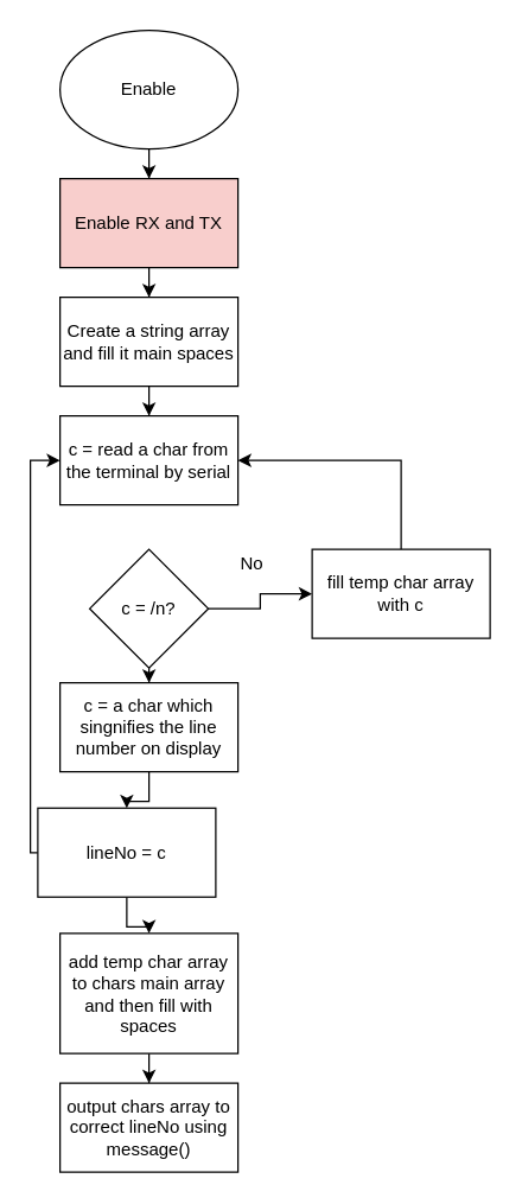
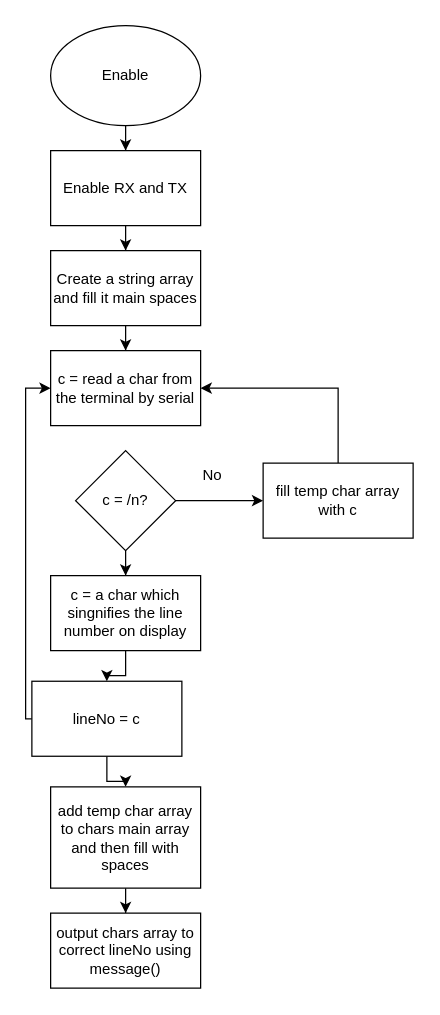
- <mxCell id="5" value="Enable RX and TX" style="rounded=0;whiteSpace=wrap;html=1;fillColor=#f8cecc;" vertex="1" parent="1"><mxGeometry x="40" y="120" width="120" height="60" as="geometry" /></mxCell>
+ <mxCell id="5" value="Enable RX and TX" style="rounded=0;whiteSpace=wrap;html=1;" vertex="1" parent="1"><mxGeometry x="40" y="120" width="120" height="60" as="geometry" /></mxCell>
- <mxCell id="11" value="c = /n?" style="rhombus;whiteSpace=wrap;html=1;" vertex="1" parent="1"><mxGeometry x="60" y="370" width="80" height="80" as="geometry" /></mxCell>
+ <mxCell id="11" value="c = /n?" style="rhombus;whiteSpace=wrap;html=1;" vertex="1" parent="1"><mxGeometry x="60" y="360" width="80" height="80" as="geometry" /></mxCell>
